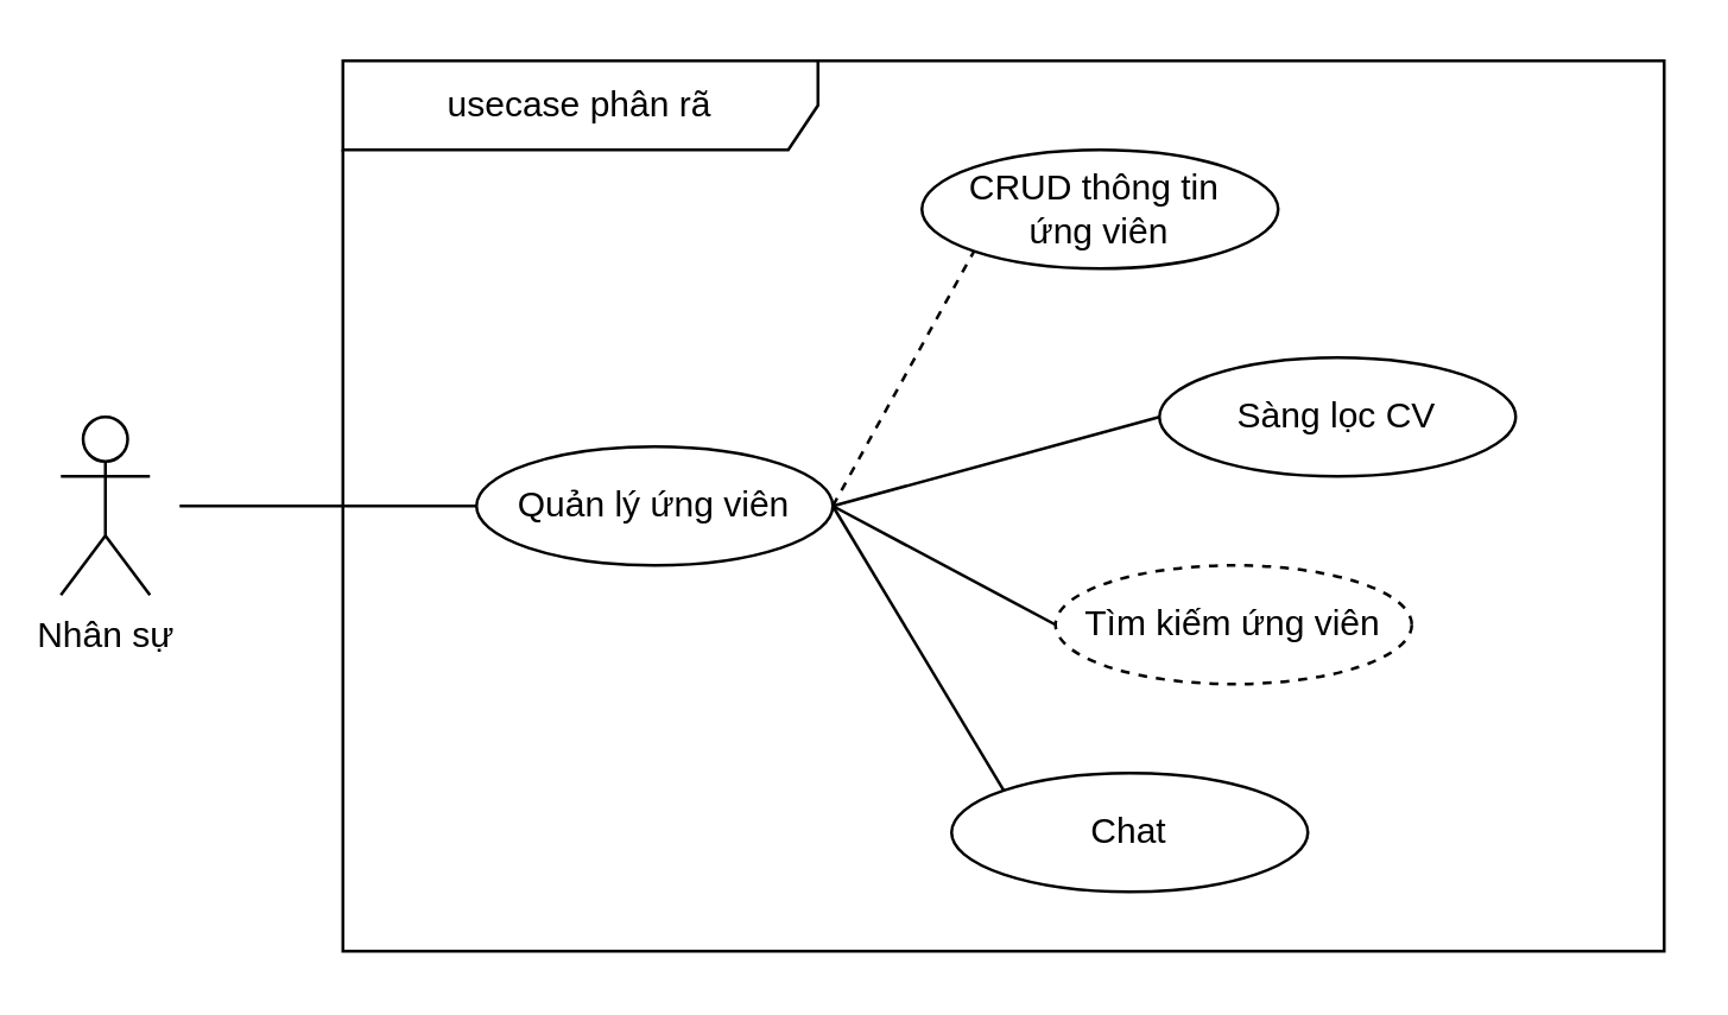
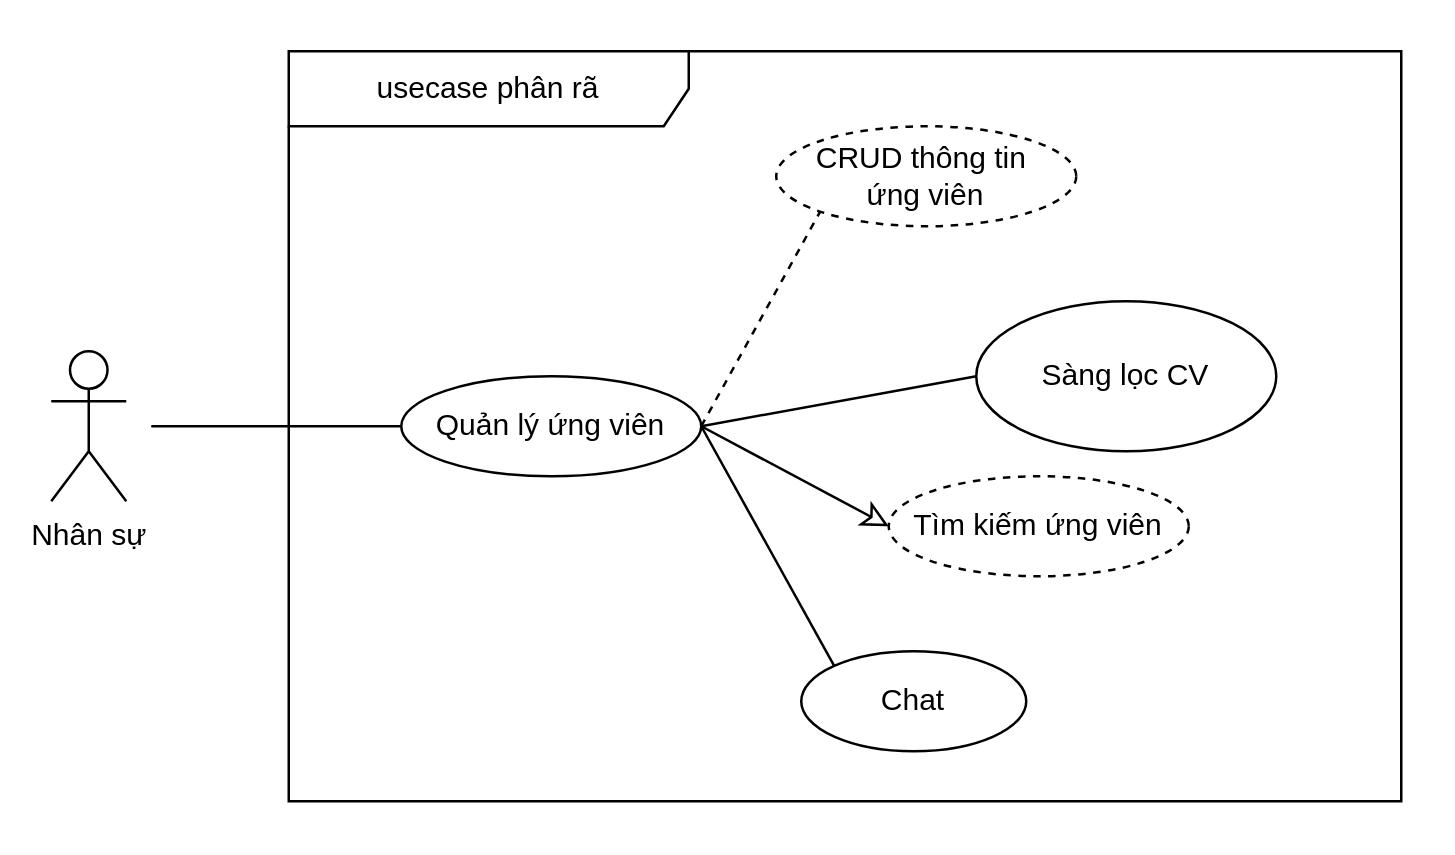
- <mxCell id="4" value="CRUD thông tin&amp;nbsp;&lt;div&gt;ứng viên&lt;/div&gt;" style="ellipse;whiteSpace=wrap;html=1;" parent="2" vertex="1"><mxGeometry x="195" y="30" width="120" height="40" as="geometry" /></mxCell>
+ <mxCell id="4" value="CRUD thông tin&amp;nbsp;&lt;div&gt;ứng viên&lt;/div&gt;" style="ellipse;whiteSpace=wrap;html=1;dashed=1;" parent="2" vertex="1"><mxGeometry x="195" y="30" width="120" height="40" as="geometry" /></mxCell>
- <mxCell id="10" value="Sàng lọc CV" style="ellipse;whiteSpace=wrap;html=1;" parent="2" vertex="1"><mxGeometry x="275" y="100" width="120" height="40" as="geometry" /></mxCell>
+ <mxCell id="10" value="Sàng lọc CV" style="ellipse;whiteSpace=wrap;html=1;" parent="2" vertex="1"><mxGeometry x="275" y="100" width="120" height="60" as="geometry" /></mxCell>
- <mxCell id="7" value="" style="endArrow=none;startArrow=none;endFill=0;startFill=0;endSize=8;html=1;verticalAlign=bottom;labelBackgroundColor=none;strokeWidth=1;entryX=0;entryY=0.5;entryDx=0;entryDy=0;exitX=1;exitY=0.5;exitDx=0;exitDy=0;" parent="2" source="3" target="5" edge="1"><mxGeometry width="160" relative="1" as="geometry"><mxPoint x="-55" y="130" as="sourcePoint" /><mxPoint x="75" y="130" as="targetPoint" /></mxGeometry></mxCell>
+ <mxCell id="7" value="" style="endArrow=classic;startArrow=none;endFill=0;startFill=0;endSize=8;html=1;verticalAlign=bottom;labelBackgroundColor=none;strokeWidth=1;entryX=0;entryY=0.5;entryDx=0;entryDy=0;exitX=1;exitY=0.5;exitDx=0;exitDy=0;" parent="2" source="3" target="5" edge="1"><mxGeometry width="160" relative="1" as="geometry"><mxPoint x="-55" y="130" as="sourcePoint" /><mxPoint x="75" y="130" as="targetPoint" /></mxGeometry></mxCell>
- <mxCell id="8" value="Chat" style="ellipse;whiteSpace=wrap;html=1;" parent="2" vertex="1"><mxGeometry x="205" y="240" width="120" height="40" as="geometry" /></mxCell>
+ <mxCell id="8" value="Chat" style="ellipse;whiteSpace=wrap;html=1;" parent="2" vertex="1"><mxGeometry x="205" y="240" width="90" height="40" as="geometry" /></mxCell>
